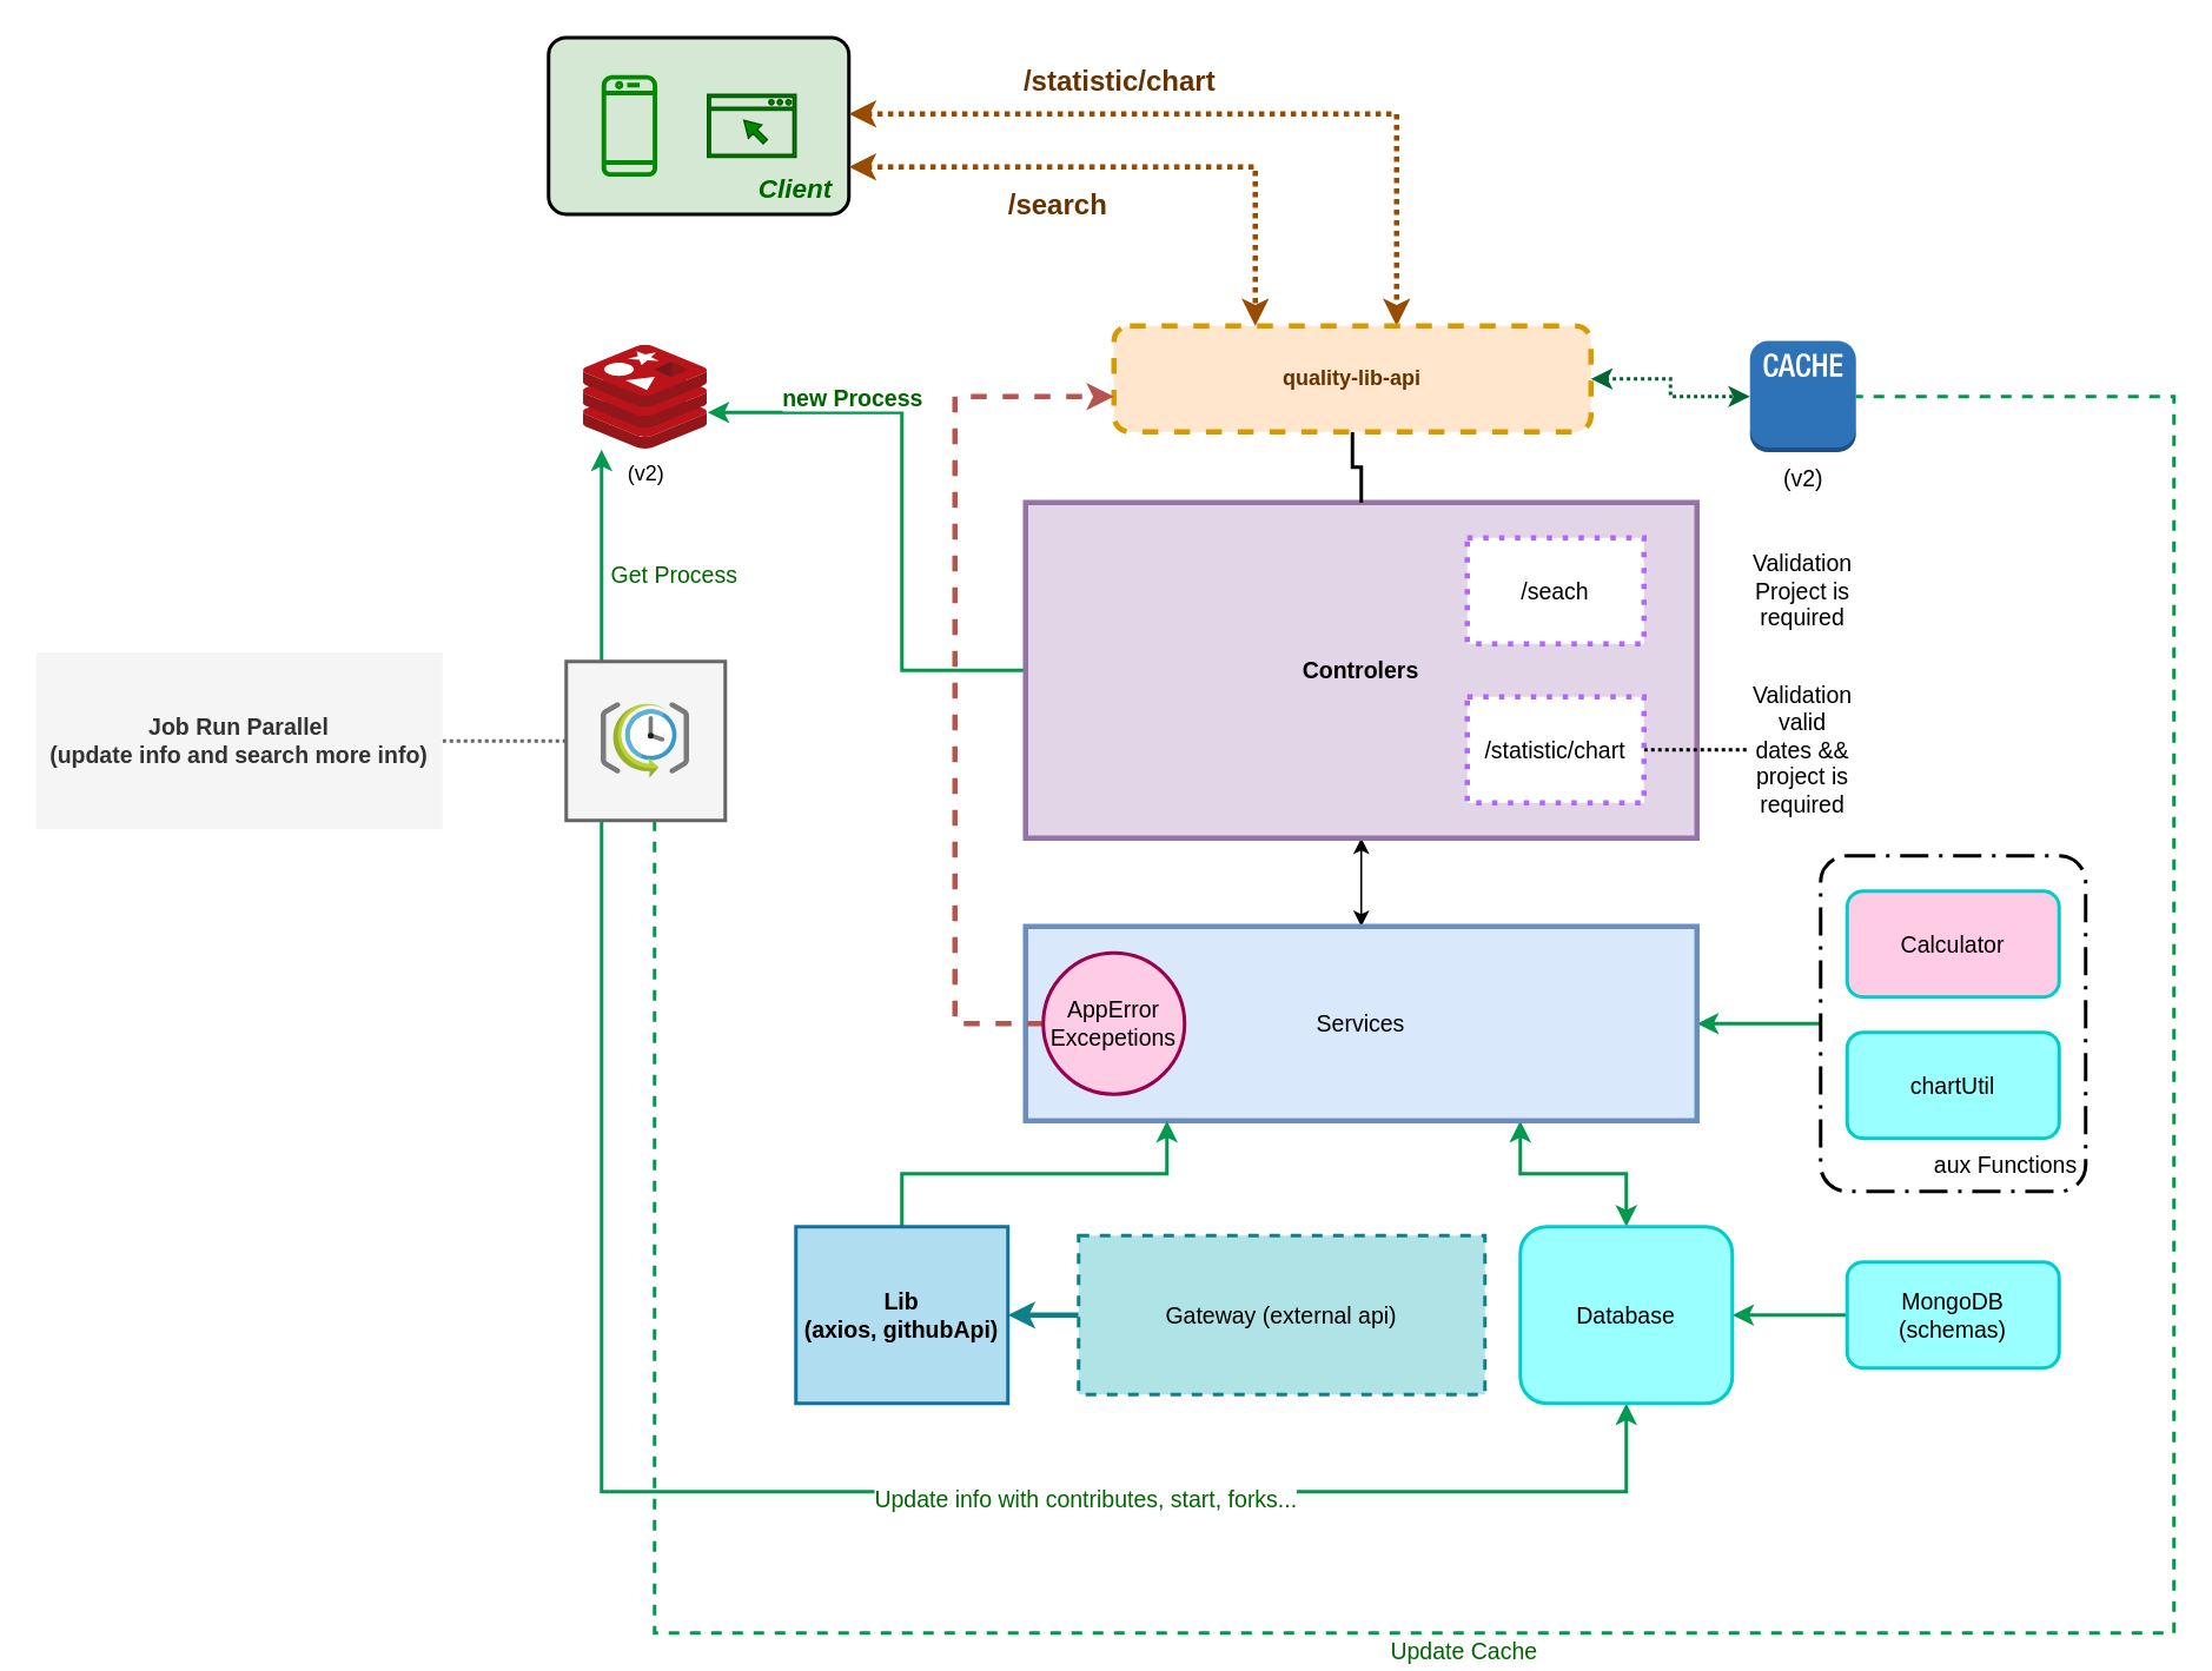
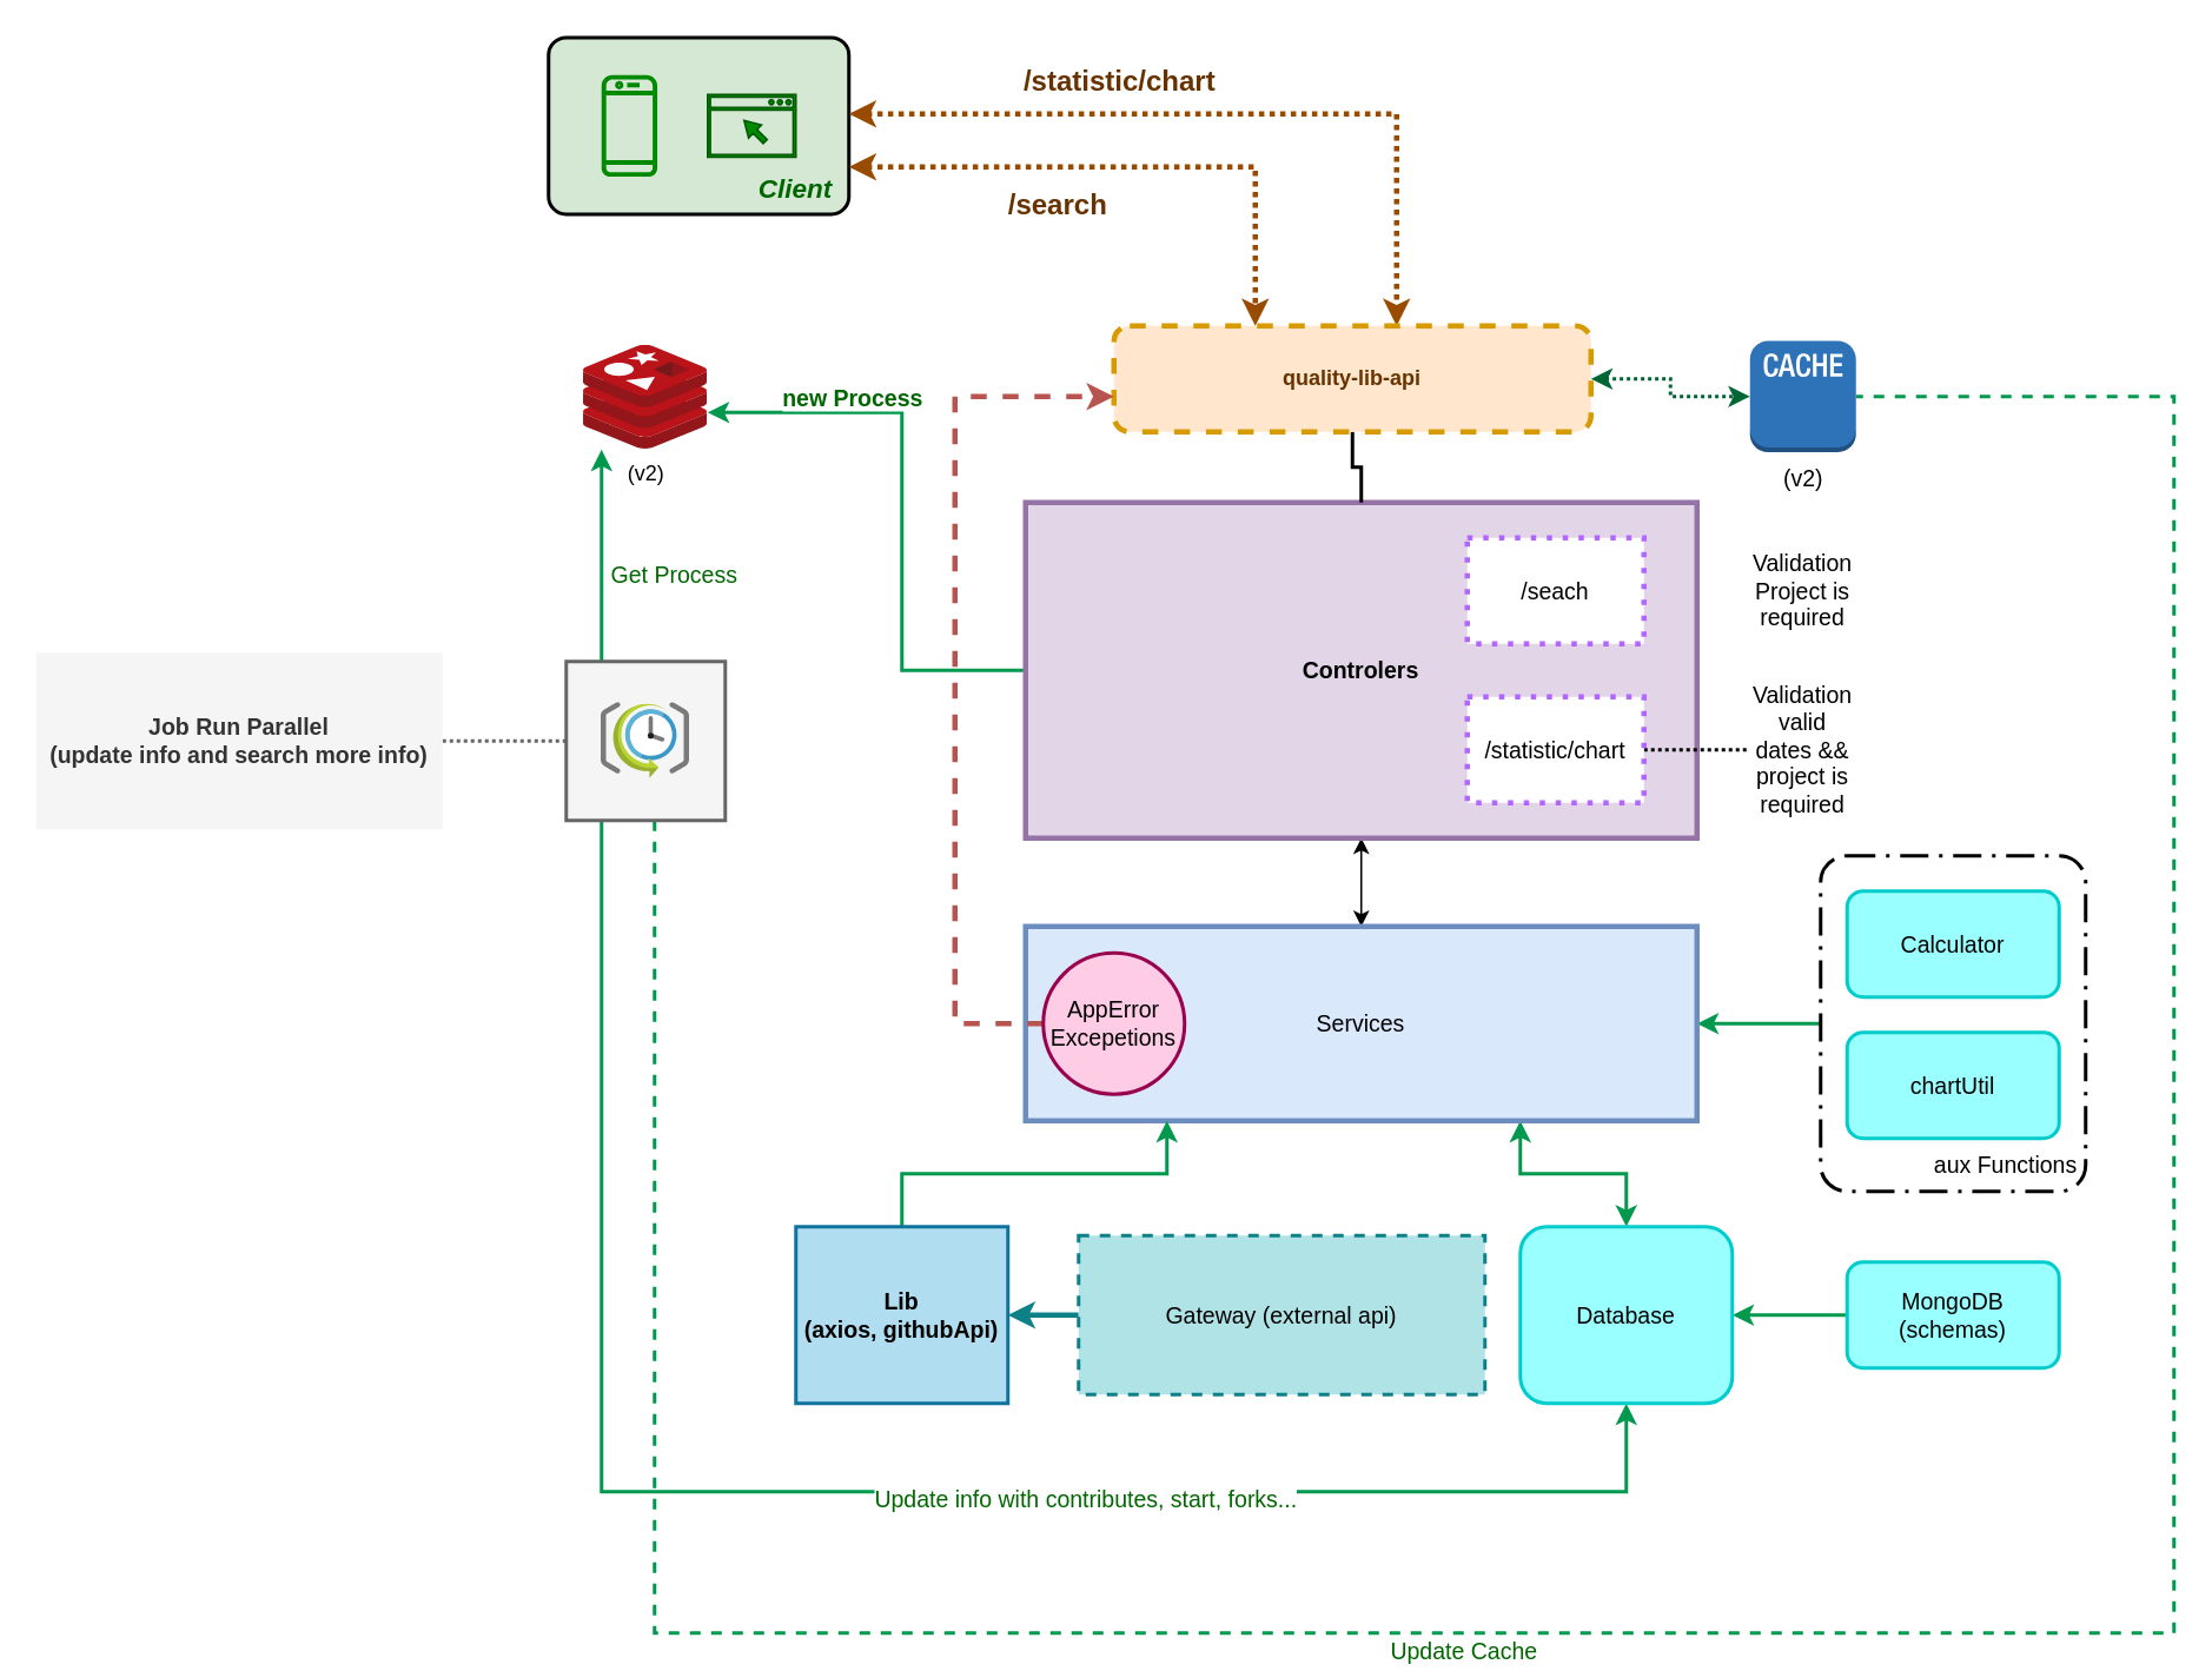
- <mxCell id="37" value="Calculator" style="rounded=1;whiteSpace=wrap;html=1;shadow=0;glass=0;labelBorderColor=none;sketch=0;fontSize=13;strokeColor=#00CCCC;strokeWidth=2;fillColor=#ffcce6;" vertex="1" parent="1"><mxGeometry x="1045" y="504" width="120" height="60" as="geometry" /></mxCell>
+ <mxCell id="37" value="Calculator" style="rounded=1;whiteSpace=wrap;html=1;shadow=0;glass=0;labelBorderColor=none;sketch=0;fontSize=13;strokeColor=#00CCCC;strokeWidth=2;fillColor=#99FFFF;" vertex="1" parent="1"><mxGeometry x="1045" y="504" width="120" height="60" as="geometry" /></mxCell>
